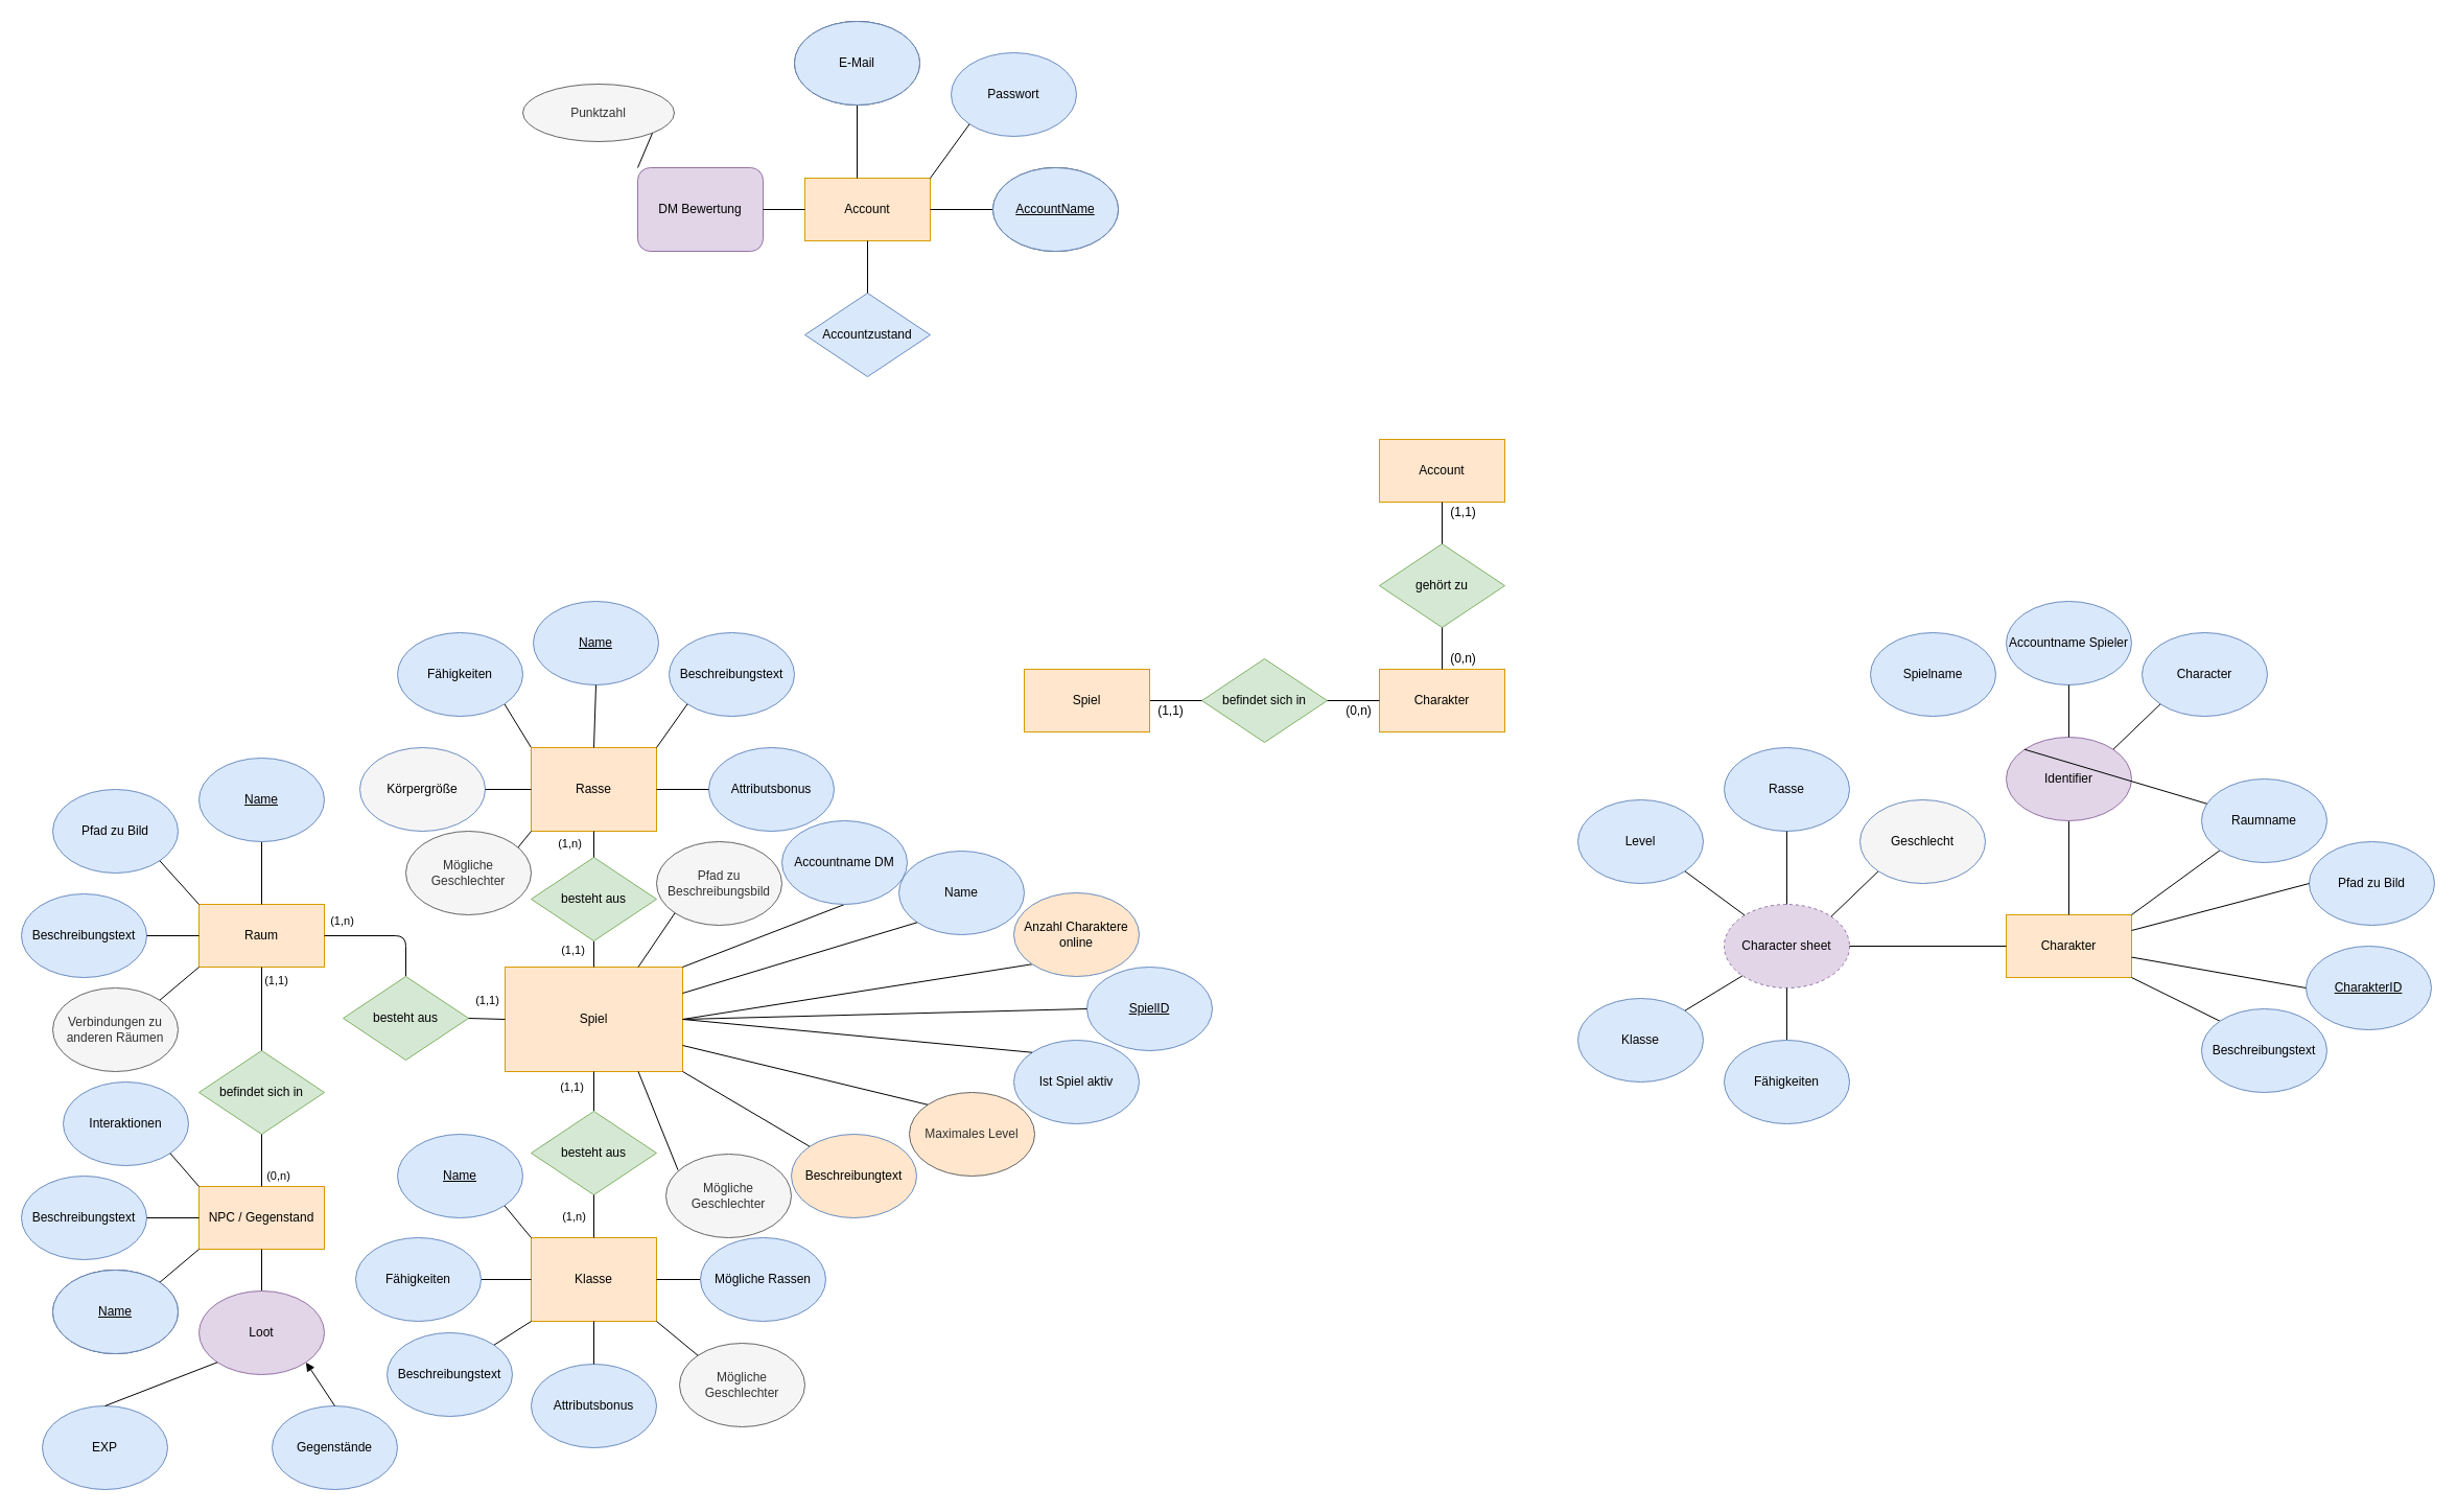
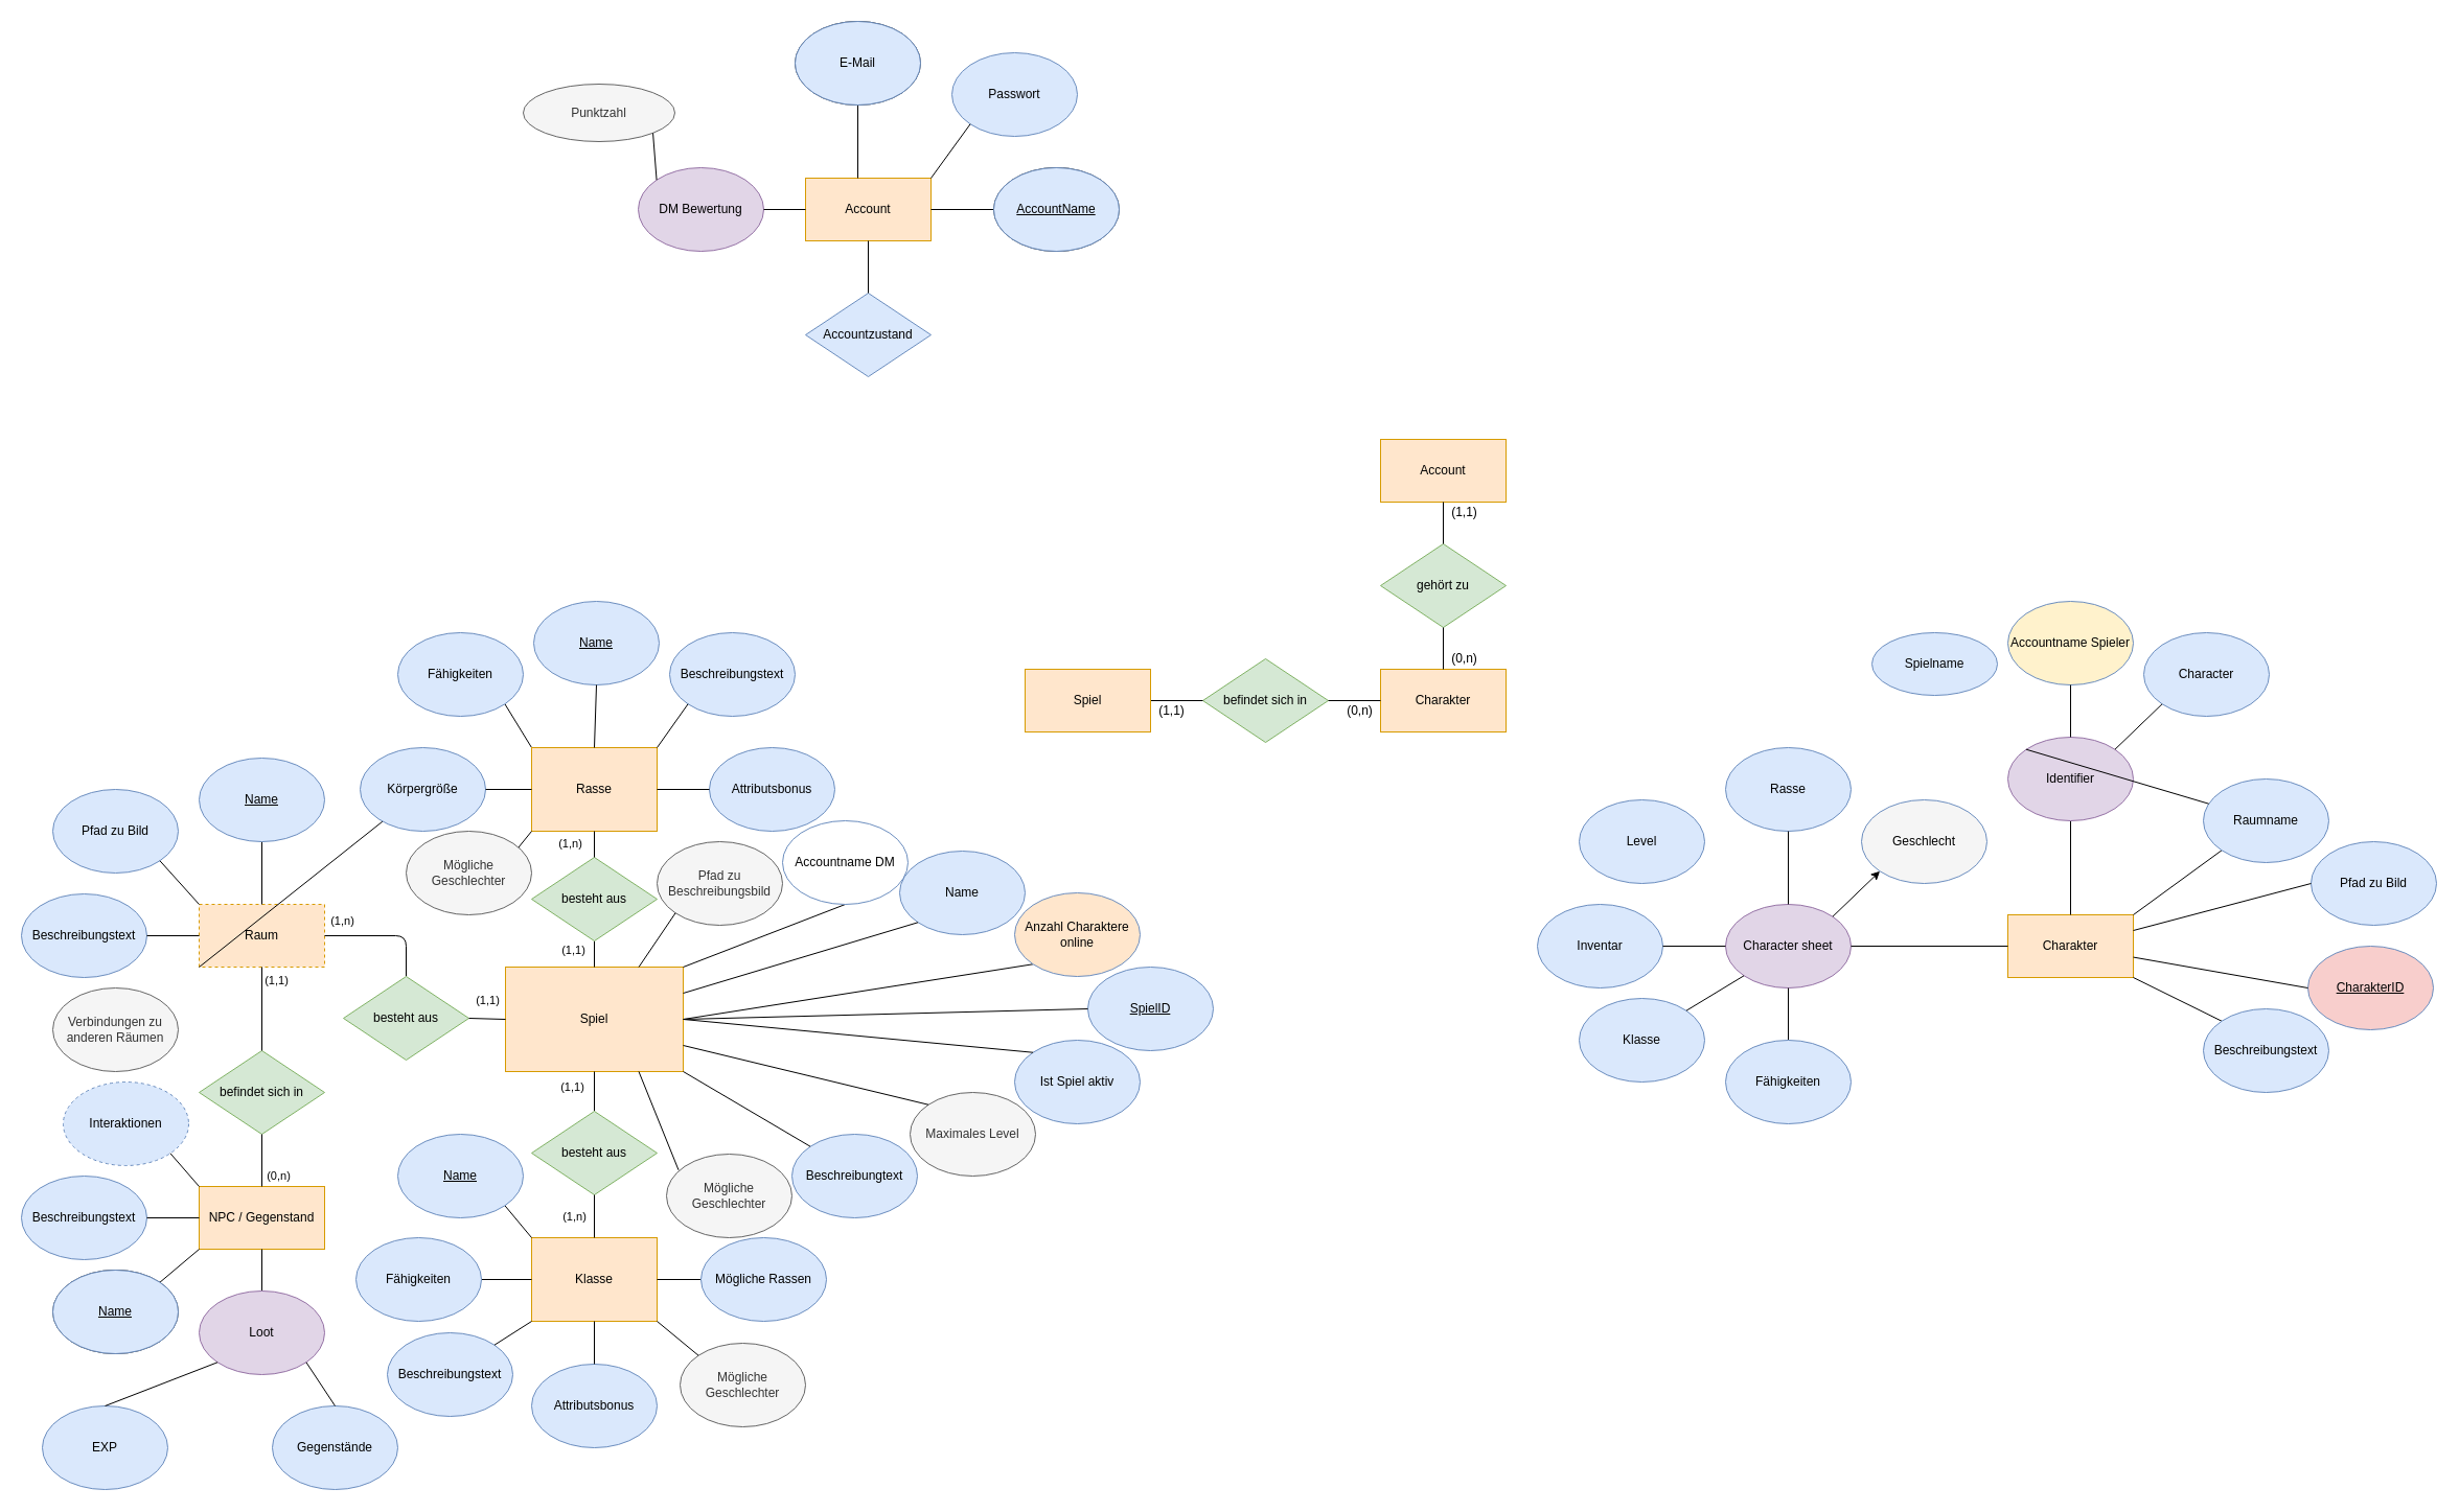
- <mxCell id="6" value="DM Bewertung" style="whiteSpace=wrap;html=1;fillColor=#e1d5e7;strokeColor=#9673a6;rounded=1;" parent="1" vertex="1"><mxGeometry x="610" y="160" width="120" height="80" as="geometry" /></mxCell>
+ <mxCell id="6" value="DM Bewertung" style="ellipse;whiteSpace=wrap;html=1;fillColor=#e1d5e7;strokeColor=#9673a6;" parent="1" vertex="1"><mxGeometry x="610" y="160" width="120" height="80" as="geometry" /></mxCell>
- <mxCell id="18" value="Accountname Spieler" style="ellipse;whiteSpace=wrap;html=1;fillColor=#dae8fc;strokeColor=#6c8ebf;" parent="1" vertex="1"><mxGeometry x="1920" y="575" width="120" height="80" as="geometry" /></mxCell>
+ <mxCell id="18" value="Accountname Spieler" style="ellipse;whiteSpace=wrap;html=1;fillColor=#fff2cc;strokeColor=#6c8ebf;" parent="1" vertex="1"><mxGeometry x="1920" y="575" width="120" height="80" as="geometry" /></mxCell>
- <mxCell id="17" value="Spielname" style="ellipse;whiteSpace=wrap;html=1;fillColor=#dae8fc;strokeColor=#6c8ebf;" parent="1" vertex="1"><mxGeometry x="1790" y="605" width="120" height="80" as="geometry" /></mxCell>
+ <mxCell id="17" value="Spielname" style="ellipse;whiteSpace=wrap;html=1;fillColor=#dae8fc;strokeColor=#6c8ebf;" parent="1" vertex="1"><mxGeometry x="1790" y="605" width="120" height="60" as="geometry" /></mxCell>
- <mxCell id="93" value="Körpergröße" style="ellipse;whiteSpace=wrap;html=1;fillColor=#f5f5f5;strokeColor=#6c8ebf;" parent="1" vertex="1"><mxGeometry x="344" y="715" width="120" height="80" as="geometry" /></mxCell>
+ <mxCell id="93" value="Körpergröße" style="ellipse;whiteSpace=wrap;html=1;fillColor=#dae8fc;strokeColor=#6c8ebf;" parent="1" vertex="1"><mxGeometry x="344" y="715" width="120" height="80" as="geometry" /></mxCell>
- <mxCell id="55" value="Accountname DM" style="ellipse;whiteSpace=wrap;html=1;fillColor=#dae8fc;strokeColor=#6c8ebf;" parent="1" vertex="1"><mxGeometry x="748" y="785" width="120" height="80" as="geometry" /></mxCell>
+ <mxCell id="55" value="Accountname DM" style="ellipse;whiteSpace=wrap;html=1;fillColor=#ffffff;strokeColor=#6c8ebf;" parent="1" vertex="1"><mxGeometry x="748" y="785" width="120" height="80" as="geometry" /></mxCell>
- <mxCell id="32" value="" style="endArrow=none;html=1;exitX=1;exitY=0;exitDx=0;exitDy=0;entryX=0;entryY=1;entryDx=0;entryDy=0;" parent="1" source="23" target="41" edge="1"><mxGeometry width="50" height="50" relative="1" as="geometry"><mxPoint x="1000" y="715" as="sourcePoint" /><mxPoint x="1160" y="715" as="targetPoint" /></mxGeometry></mxCell>
+ <mxCell id="32" value="" style="endArrow=classic;html=1;exitX=1;exitY=0;exitDx=0;exitDy=0;entryX=0;entryY=1;entryDx=0;entryDy=0;" parent="1" source="23" target="41" edge="1"><mxGeometry width="50" height="50" relative="1" as="geometry"><mxPoint x="1000" y="715" as="sourcePoint" /><mxPoint x="1160" y="715" as="targetPoint" /></mxGeometry></mxCell>
- <mxCell id="36" value="" style="endArrow=none;html=1;entryX=1;entryY=1;entryDx=0;entryDy=0;" parent="1" source="23" target="26" edge="1"><mxGeometry width="50" height="50" relative="1" as="geometry"><mxPoint y="765" as="sourcePoint" x="1050" /><mxPoint x="1550" y="905" as="targetPoint" /></mxGeometry></mxCell>
- <mxCell id="58" value="Raum" style="rounded=0;whiteSpace=wrap;html=1;fillColor=#ffe6cc;strokeColor=#d79b00;" parent="1" vertex="1"><mxGeometry x="190" y="865" width="120" height="60" as="geometry" /></mxCell>
+ <mxCell id="58" value="Raum" style="rounded=0;whiteSpace=wrap;html=1;fillColor=#ffe6cc;strokeColor=#d79b00;dashed=1;" parent="1" vertex="1"><mxGeometry x="190" y="865" width="120" height="60" as="geometry" /></mxCell>
+ <mxCell id="28" value="Inventar" style="ellipse;whiteSpace=wrap;html=1;fillColor=#dae8fc;strokeColor=#6c8ebf;" parent="1" vertex="1"><mxGeometry x="1470" y="865" width="120" height="80" as="geometry" /></mxCell>
+ <mxCell id="37" value="" style="endArrow=none;html=1;exitX=0;exitY=0.5;exitDx=0;exitDy=0;entryX=1;entryY=0.5;entryDx=0;entryDy=0;" parent="1" source="23" target="28" edge="1"><mxGeometry width="50" height="50" relative="1" as="geometry"><mxPoint x="1060" y="775" as="sourcePoint" /><mxPoint x="1220" y="775" as="targetPoint" /></mxGeometry></mxCell>
- <mxCell id="23" value="Character sheet" style="ellipse;whiteSpace=wrap;html=1;fillColor=#e1d5e7;strokeColor=#9673a6;dashed=1;" parent="1" vertex="1"><mxGeometry x="1650" y="865" width="120" height="80" as="geometry" /></mxCell>
+ <mxCell id="23" value="Character sheet" style="ellipse;whiteSpace=wrap;html=1;fillColor=#e1d5e7;strokeColor=#9673a6;" parent="1" vertex="1"><mxGeometry x="1650" y="865" width="120" height="80" as="geometry" /></mxCell>
- <mxCell id="70" value="" style="endArrow=none;html=1;exitX=0;exitY=1;exitDx=0;exitDy=0;entryX=1;entryY=0;entryDx=0;entryDy=0;" parent="1" source="58" target="63" edge="1"><mxGeometry width="50" height="50" relative="1" as="geometry"><mxPoint x="-350" y="765" as="sourcePoint" /><mxPoint x="-190" y="765" as="targetPoint" /></mxGeometry></mxCell>
+ <mxCell id="70" value="" style="endArrow=none;html=1;exitX=0;exitY=1;exitDx=0;exitDy=0;" parent="1" source="58" target="93" edge="1"><mxGeometry width="50" height="50" relative="1" as="geometry"><mxPoint x="-350" y="765" as="sourcePoint" /><mxPoint x="-190" y="765" as="targetPoint" /></mxGeometry></mxCell>
- <mxCell id="14" value="&lt;u&gt;CharakterID&lt;/u&gt;" style="ellipse;whiteSpace=wrap;html=1;fillColor=#dae8fc;strokeColor=#6c8ebf;" parent="1" vertex="1"><mxGeometry x="2207" y="905" width="120" height="80" as="geometry" /></mxCell>
+ <mxCell id="14" value="&lt;u&gt;CharakterID&lt;/u&gt;" style="ellipse;whiteSpace=wrap;html=1;fillColor=#f8cecc;strokeColor=#6c8ebf;" parent="1" vertex="1"><mxGeometry x="2207" y="905" width="120" height="80" as="geometry" /></mxCell>
- <mxCell id="143" value="Interaktionen" style="ellipse;whiteSpace=wrap;html=1;fillColor=#dae8fc;strokeColor=#6c8ebf;" parent="1" vertex="1"><mxGeometry x="60" y="1035" width="120" height="80" as="geometry" /></mxCell>
+ <mxCell id="143" value="Interaktionen" style="ellipse;whiteSpace=wrap;html=1;fillColor=#dae8fc;strokeColor=#6c8ebf;dashed=1;" parent="1" vertex="1"><mxGeometry x="60" y="1035" width="120" height="80" as="geometry" /></mxCell>
- <mxCell id="116" value="Maximales Level" style="ellipse;whiteSpace=wrap;html=1;fillColor=#ffe6cc;strokeColor=#666666;fontColor=#333333;" parent="1" vertex="1"><mxGeometry x="870" y="1045" width="120" height="80" as="geometry" /></mxCell>
+ <mxCell id="116" value="Maximales Level" style="ellipse;whiteSpace=wrap;html=1;fillColor=#f5f5f5;strokeColor=#666666;fontColor=#333333;" parent="1" vertex="1"><mxGeometry x="870" y="1045" width="120" height="80" as="geometry" /></mxCell>
- <mxCell id="90" value="Beschreibungtext" style="ellipse;whiteSpace=wrap;html=1;fillColor=#ffe6cc;strokeColor=#6c8ebf;" parent="1" vertex="1"><mxGeometry x="757" y="1085" width="120" height="80" as="geometry" /></mxCell>
+ <mxCell id="90" value="Beschreibungtext" style="ellipse;whiteSpace=wrap;html=1;fillColor=#dae8fc;strokeColor=#6c8ebf;" parent="1" vertex="1"><mxGeometry x="757" y="1085" width="120" height="80" as="geometry" /></mxCell>
- <mxCell id="115" value="" style="endArrow=block;html=1;exitX=0.5;exitY=0;exitDx=0;exitDy=0;entryX=1;entryY=1;entryDx=0;entryDy=0;" parent="1" source="112" target="109" edge="1"><mxGeometry width="50" height="50" relative="1" as="geometry"><mxPoint x="270" y="1255" as="sourcePoint" /><mxPoint x="270" y="1215" as="targetPoint" /><Array as="points" /></mxGeometry></mxCell>
+ <mxCell id="115" value="" style="endArrow=none;html=1;exitX=0.5;exitY=0;exitDx=0;exitDy=0;entryX=1;entryY=1;entryDx=0;entryDy=0;" parent="1" source="112" target="109" edge="1"><mxGeometry width="50" height="50" relative="1" as="geometry"><mxPoint x="270" y="1255" as="sourcePoint" /><mxPoint x="270" y="1215" as="targetPoint" /><Array as="points" /></mxGeometry></mxCell>
